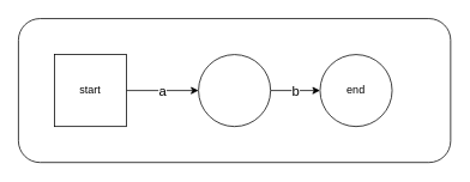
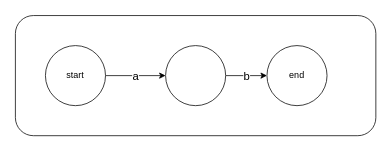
- <mxCell id="4" value="start" style="whiteSpace=wrap;html=1;aspect=fixed;rounded=0;" vertex="1" parent="1"><mxGeometry x="60" y="60" width="80" height="80" as="geometry" /></mxCell>
+ <mxCell id="4" value="start" style="ellipse;whiteSpace=wrap;html=1;aspect=fixed;" vertex="1" parent="1"><mxGeometry x="60" y="60" width="80" height="80" as="geometry" /></mxCell>
